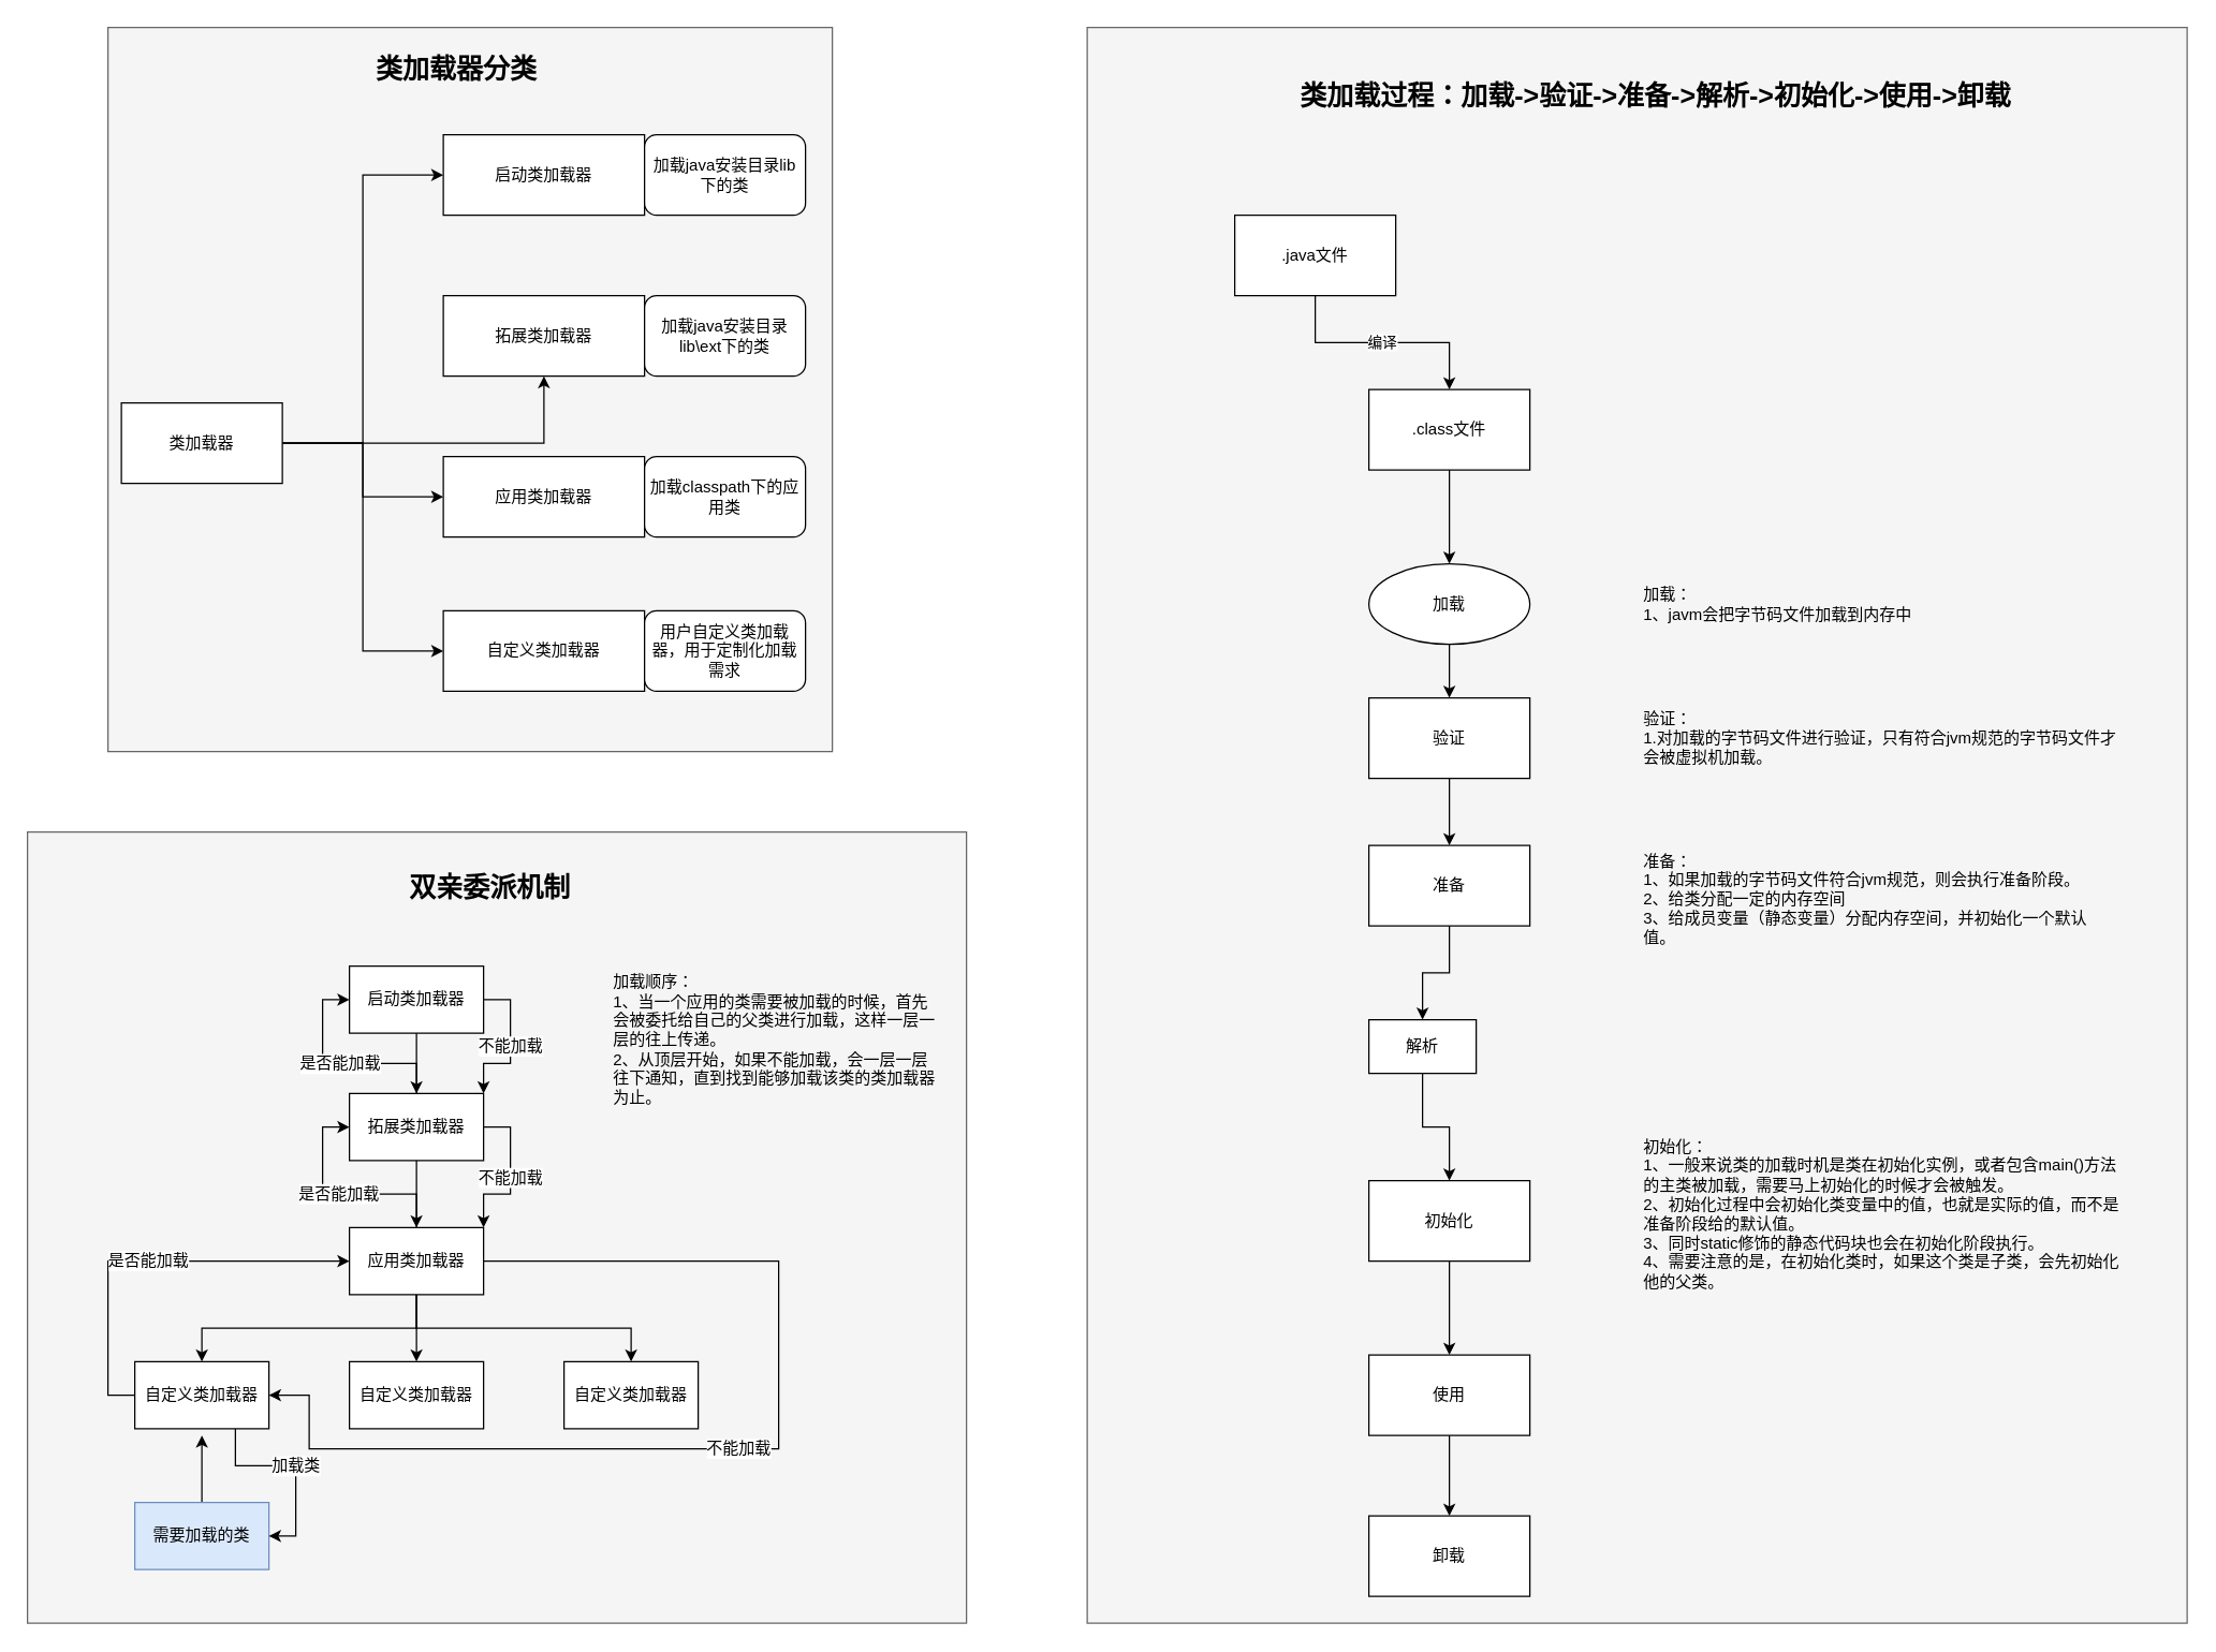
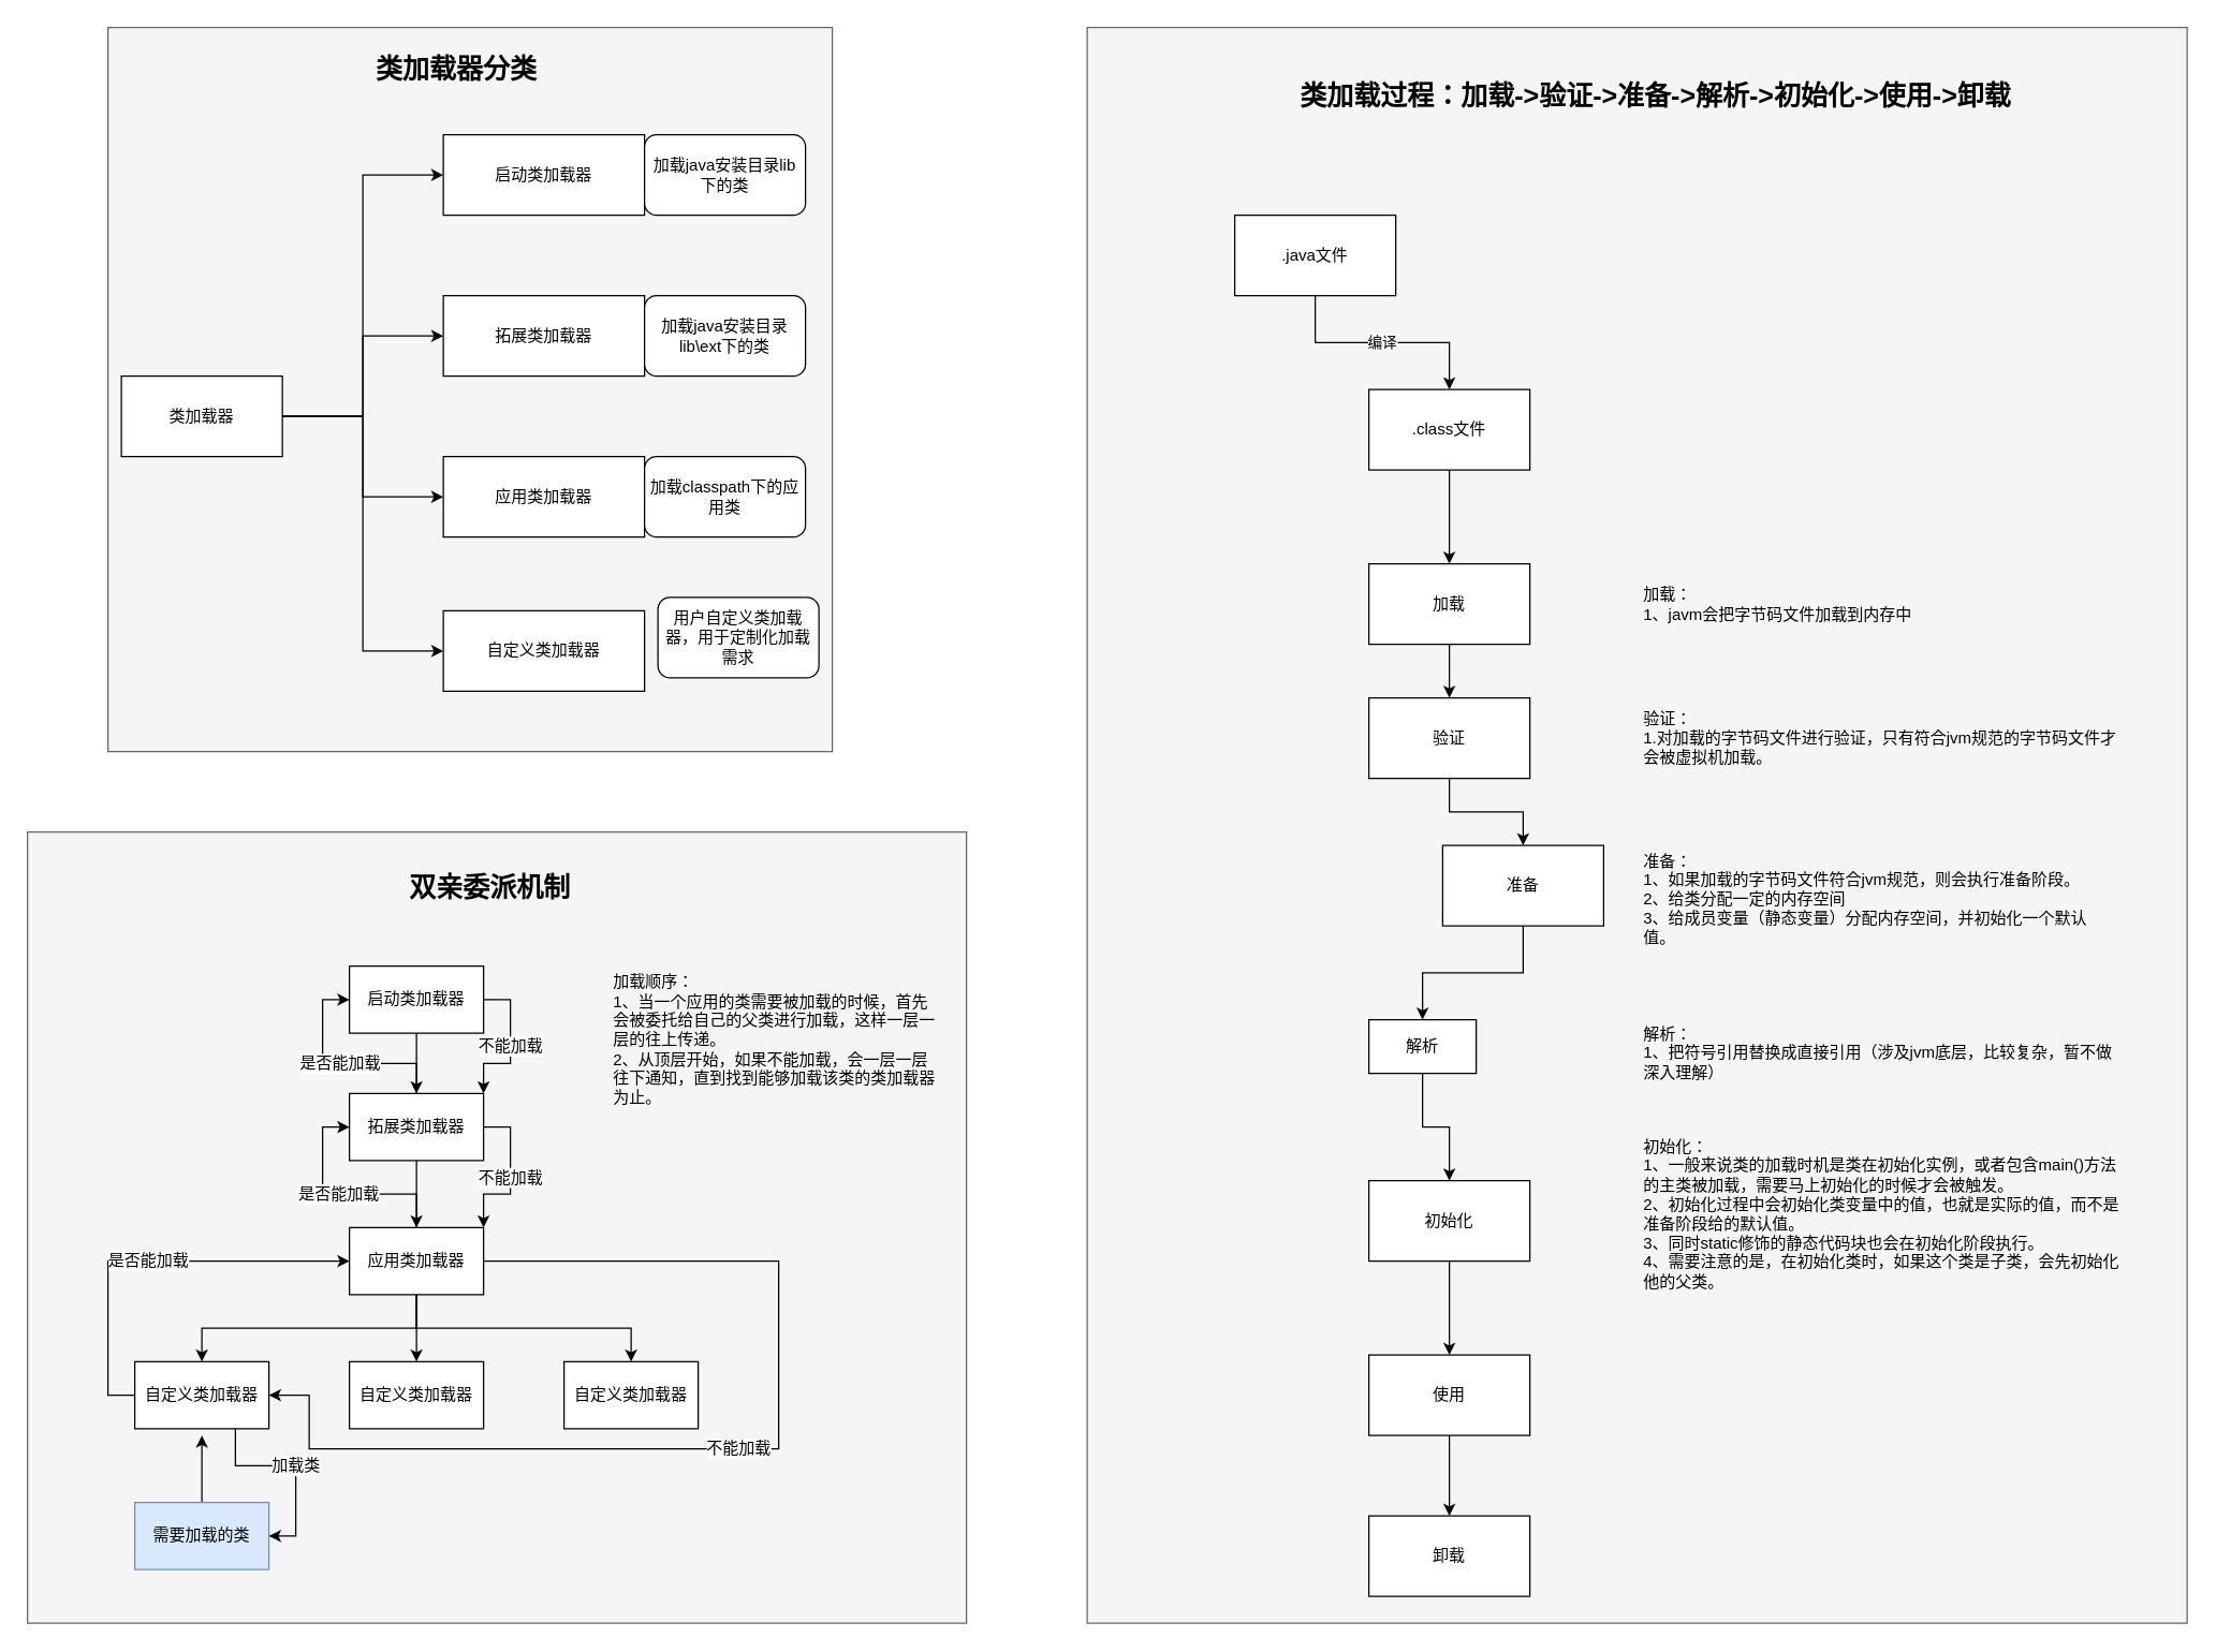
- <mxCell id="4" value="类加载器" style="rounded=0;whiteSpace=wrap;html=1;align=center;" vertex="1" parent="2"><mxGeometry x="10" y="280" width="120" height="60" as="geometry" /></mxCell>
+ <mxCell id="4" value="类加载器" style="rounded=0;whiteSpace=wrap;html=1;align=center;" vertex="1" parent="2"><mxGeometry x="10" y="260" width="120" height="60" as="geometry" /></mxCell>
- <mxCell id="24" value="加载" style="ellipse;whiteSpace=wrap;html=1;" vertex="1" parent="18"><mxGeometry x="210" y="400" width="120" height="60" as="geometry" /></mxCell>
+ <mxCell id="24" value="加载" style="rounded=0;whiteSpace=wrap;html=1;" vertex="1" parent="18"><mxGeometry x="210" y="400" width="120" height="60" as="geometry" /></mxCell>
- <mxCell id="16" value="用户自定义类加载器，用于定制化加载需求" style="rounded=1;whiteSpace=wrap;html=1;align=center;" vertex="1" parent="2"><mxGeometry x="400" y="435" width="120" height="60" as="geometry" /></mxCell>
+ <mxCell id="16" value="用户自定义类加载器，用于定制化加载需求" style="rounded=1;whiteSpace=wrap;html=1;align=center;" vertex="1" parent="2"><mxGeometry x="410" y="425" width="120" height="60" as="geometry" /></mxCell>
- <mxCell id="26" value="准备" style="rounded=0;whiteSpace=wrap;html=1;" vertex="1" parent="18"><mxGeometry x="210" y="610" width="120" height="60" as="geometry" /></mxCell>
+ <mxCell id="26" value="准备" style="rounded=0;whiteSpace=wrap;html=1;" vertex="1" parent="18"><mxGeometry x="265" y="610" width="120" height="60" as="geometry" /></mxCell>
+ <mxCell id="41" value="解析：&lt;br&gt;1、把符号引用替换成直接引用（涉及jvm底层，比较复杂，暂不做深入理解）" style="text;html=1;strokeColor=none;fillColor=none;align=left;verticalAlign=middle;whiteSpace=wrap;rounded=0;" vertex="1" parent="18"><mxGeometry x="413" y="710" width="362" height="110" as="geometry" /></mxCell>
